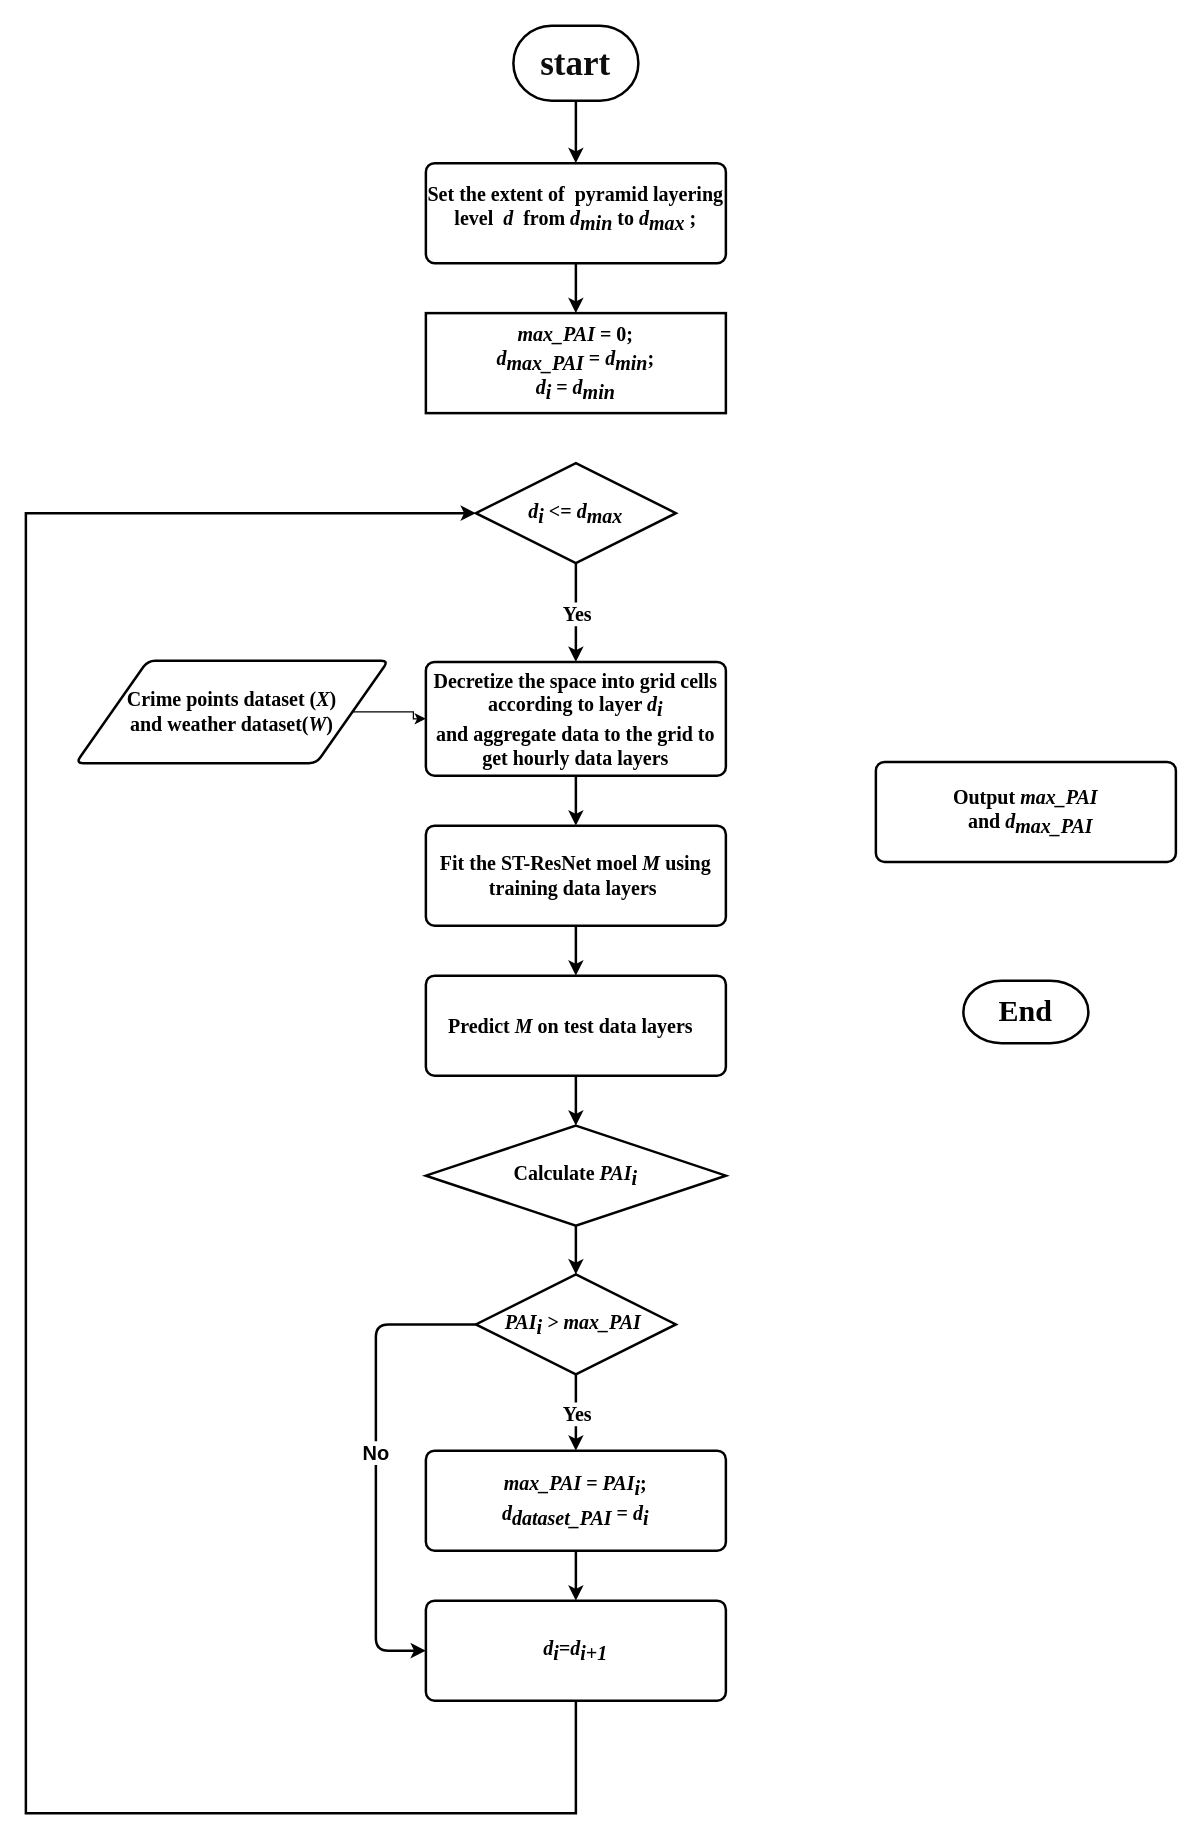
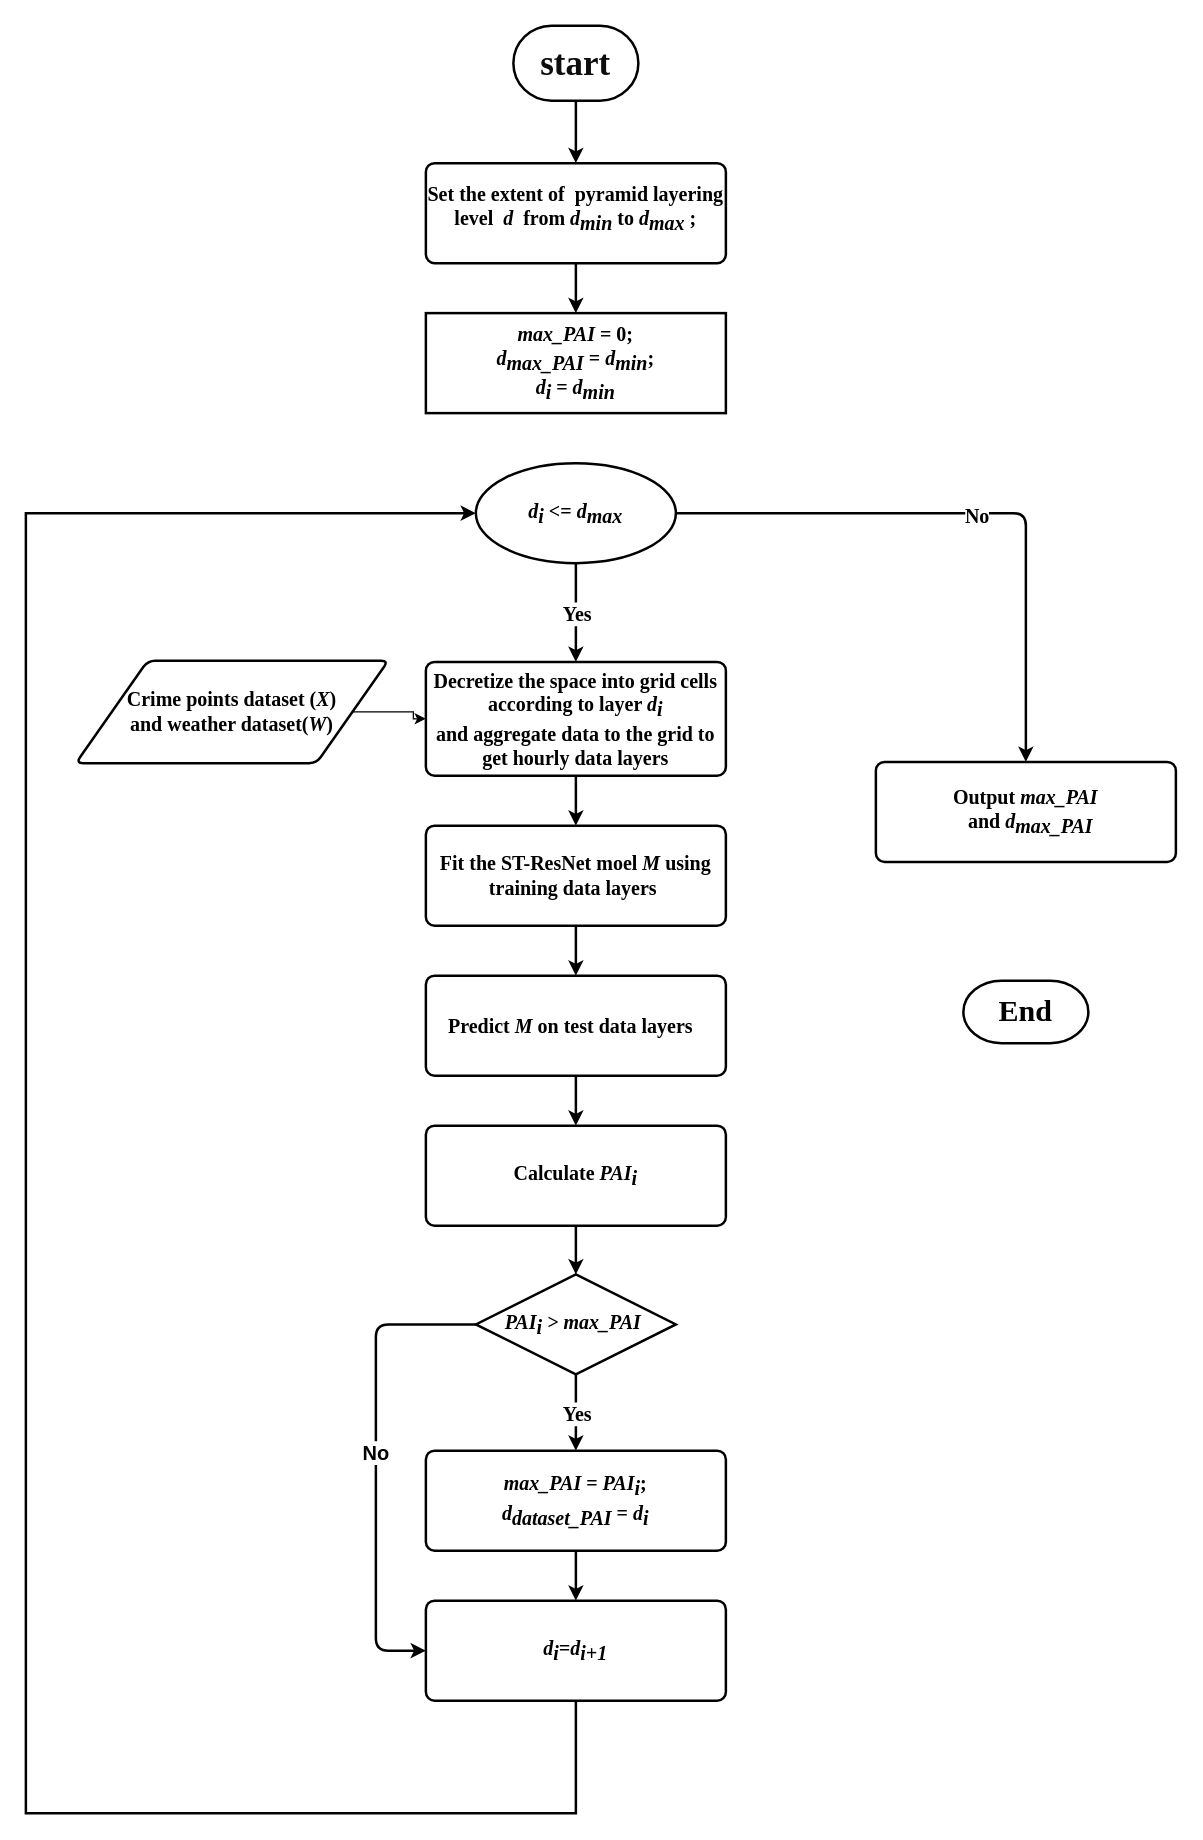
- <mxCell id="24" value="&lt;font face=&quot;Times New Roman&quot; style=&quot;font-size: 16px;&quot;&gt;&lt;i style=&quot;font-size: 16px;&quot;&gt;d&lt;sub style=&quot;font-size: 16px;&quot;&gt;i&amp;nbsp;&lt;/sub&gt;&lt;/i&gt;&amp;lt;=&amp;nbsp;&lt;i style=&quot;font-size: 16px;&quot;&gt;d&lt;sub style=&quot;font-size: 16px;&quot;&gt;max&lt;/sub&gt;&lt;/i&gt;&lt;/font&gt;" style="rhombus;whiteSpace=wrap;html=1;fontSize=16;fontStyle=1;strokeWidth=2;" parent="1" vertex="1"><mxGeometry x="380" y="370" width="160" height="80" as="geometry" /></mxCell>
+ <mxCell id="24" value="&lt;font face=&quot;Times New Roman&quot; style=&quot;font-size: 16px;&quot;&gt;&lt;i style=&quot;font-size: 16px;&quot;&gt;d&lt;sub style=&quot;font-size: 16px;&quot;&gt;i&amp;nbsp;&lt;/sub&gt;&lt;/i&gt;&amp;lt;=&amp;nbsp;&lt;i style=&quot;font-size: 16px;&quot;&gt;d&lt;sub style=&quot;font-size: 16px;&quot;&gt;max&lt;/sub&gt;&lt;/i&gt;&lt;/font&gt;" style="ellipse;whiteSpace=wrap;html=1;fontSize=16;fontStyle=1;strokeWidth=2;" parent="1" vertex="1"><mxGeometry x="380" y="370" width="160" height="80" as="geometry" /></mxCell>
+ <mxCell id="21" value="" style="endArrow=classic;html=1;fontSize=16;fontFamily=Times New Roman;exitX=1;exitY=0.5;exitDx=0;exitDy=0;entryX=0.5;entryY=0;entryDx=0;entryDy=0;fontStyle=1;strokeWidth=2;" parent="1" source="24" target="32" edge="1"><mxGeometry relative="1" as="geometry"><mxPoint x="640" y="280" as="sourcePoint" /><mxPoint x="740" y="690" as="targetPoint" /><Array as="points"><mxPoint x="820" y="410" /></Array></mxGeometry></mxCell>
+ <mxCell id="22" value="No" style="edgeLabel;resizable=0;html=1;align=center;verticalAlign=middle;fontFamily=Times New Roman;fontSize=16;fontStyle=1" parent="21" connectable="0" vertex="1"><mxGeometry relative="1" as="geometry"><mxPoint y="1" as="offset" /></mxGeometry></mxCell>
- <mxCell id="10" value="Calculate&amp;nbsp;&lt;span style=&quot;font-size: 16px;&quot;&gt;&lt;i style=&quot;font-size: 16px;&quot;&gt;PAI&lt;sub style=&quot;font-size: 16px;&quot;&gt;i&lt;/sub&gt;&lt;/i&gt;&lt;/span&gt;" style="rhombus;whiteSpace=wrap;html=1;absoluteArcSize=1;arcSize=14;strokeWidth=2;fontSize=16;fontFamily=Times New Roman;fontStyle=1;" parent="1" vertex="1"><mxGeometry x="340" y="900" width="240" height="80" as="geometry" /></mxCell>
+ <mxCell id="10" value="Calculate&amp;nbsp;&lt;span style=&quot;font-size: 16px;&quot;&gt;&lt;i style=&quot;font-size: 16px;&quot;&gt;PAI&lt;sub style=&quot;font-size: 16px;&quot;&gt;i&lt;/sub&gt;&lt;/i&gt;&lt;/span&gt;" style="rounded=1;whiteSpace=wrap;html=1;absoluteArcSize=1;arcSize=14;strokeWidth=2;fontSize=16;fontFamily=Times New Roman;fontStyle=1" parent="1" vertex="1"><mxGeometry x="340" y="900" width="240" height="80" as="geometry" /></mxCell>
